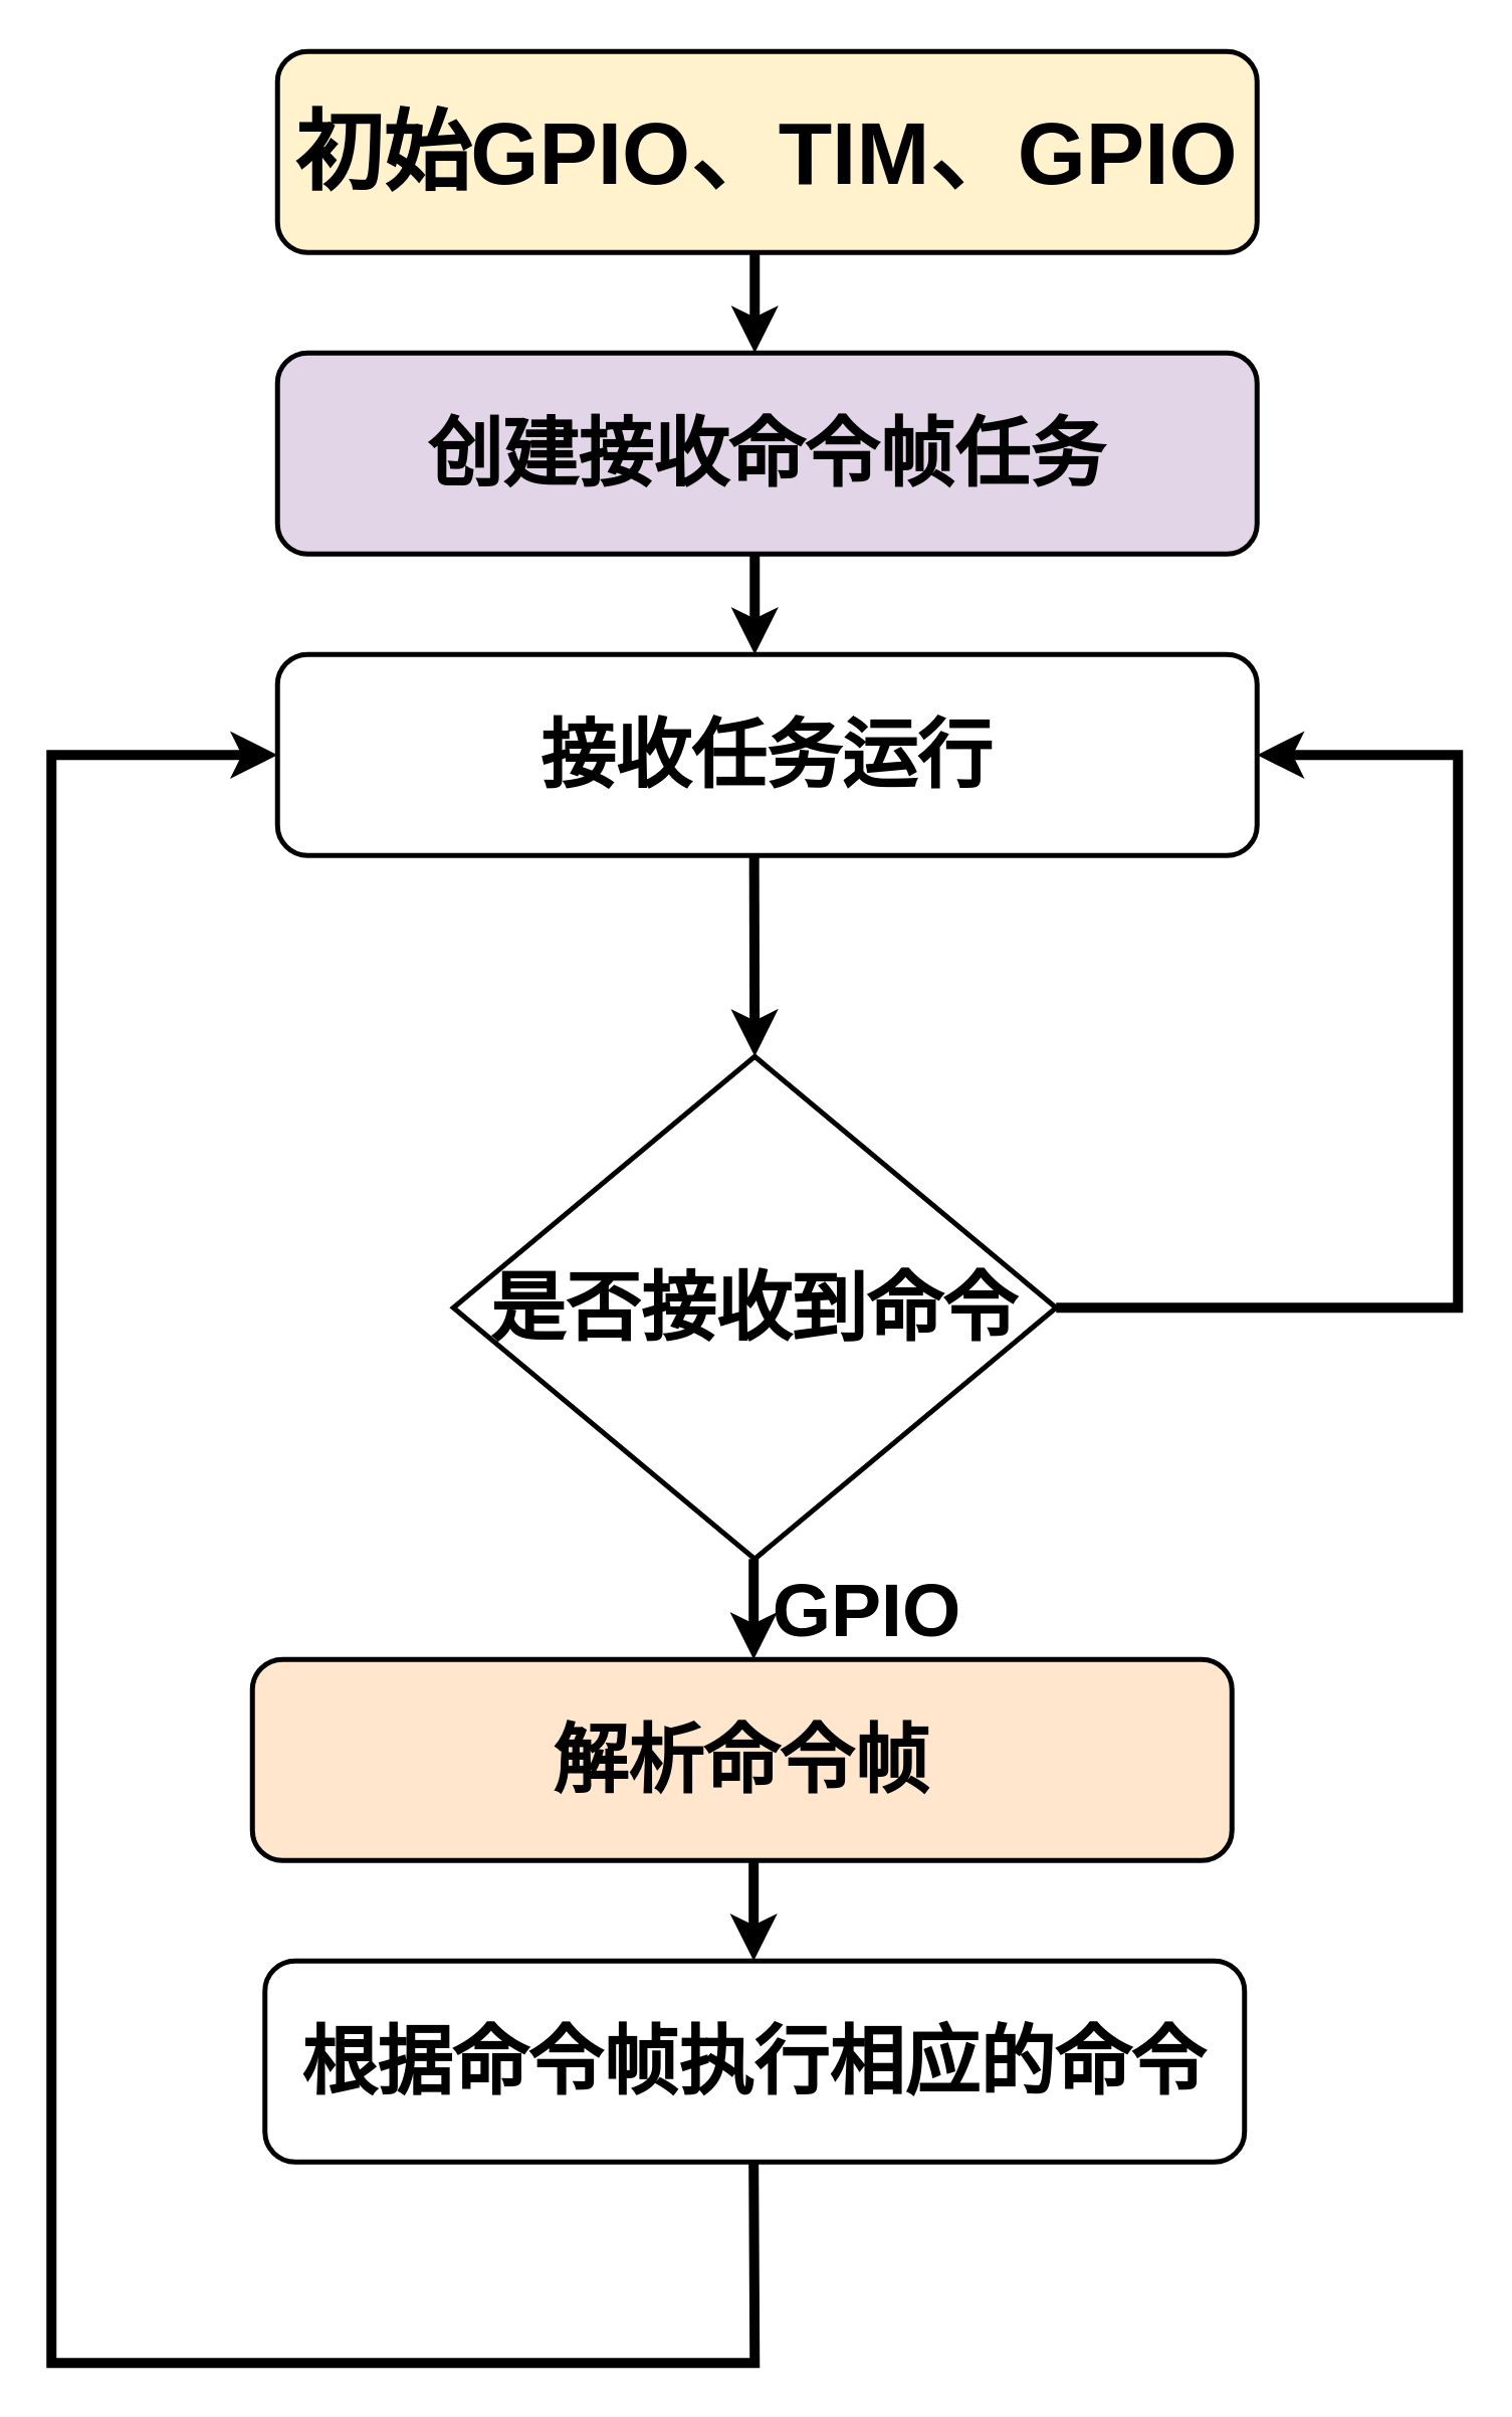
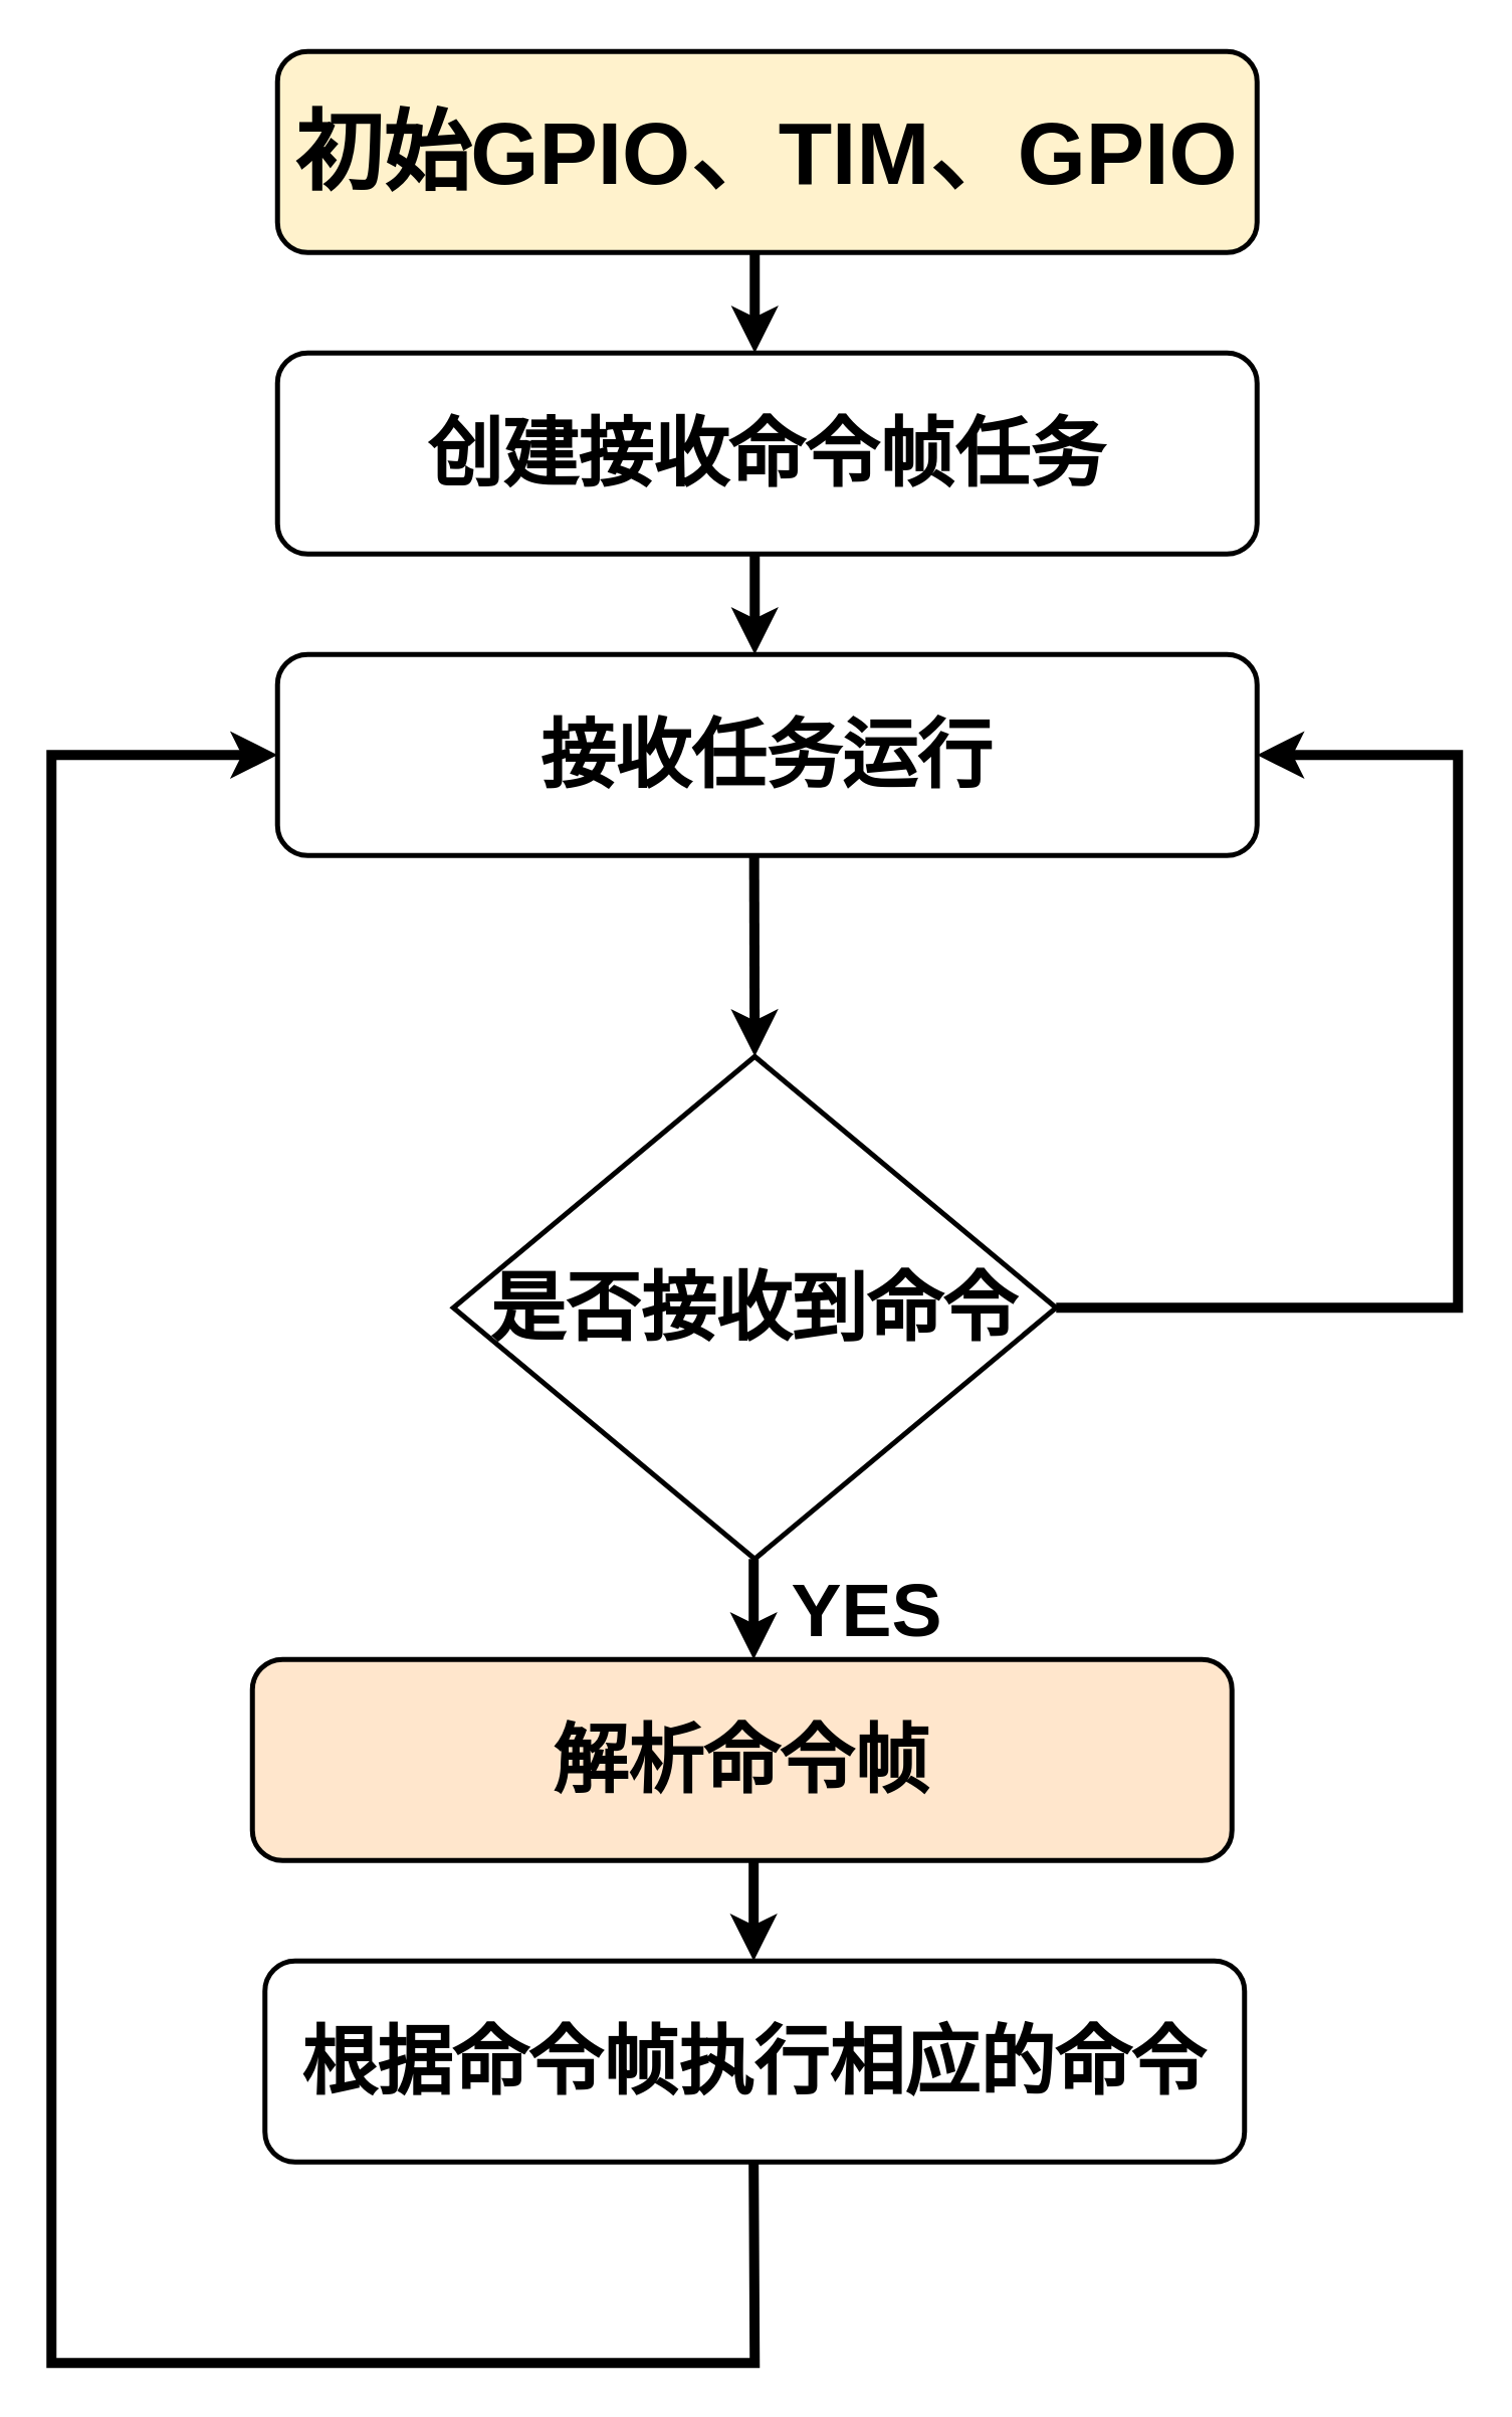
- <mxCell id="3" value="&lt;span style=&quot;font-size: 30px;&quot;&gt;&lt;b&gt;创建接收命令帧任务&lt;/b&gt;&lt;/span&gt;" style="rounded=1;whiteSpace=wrap;html=1;strokeWidth=2;fillColor=#e1d5e7;" vertex="1" parent="1"><mxGeometry x="110" y="140" width="390" height="80" as="geometry" /></mxCell>
+ <mxCell id="3" value="&lt;span style=&quot;font-size: 30px;&quot;&gt;&lt;b&gt;创建接收命令帧任务&lt;/b&gt;&lt;/span&gt;" style="rounded=1;whiteSpace=wrap;html=1;strokeWidth=2;" vertex="1" parent="1"><mxGeometry x="110" y="140" width="390" height="80" as="geometry" /></mxCell>
- <mxCell id="15" value="&lt;font style=&quot;font-size: 30px;&quot;&gt;&lt;b&gt;GPIO&lt;/b&gt;&lt;/font&gt;" style="text;html=1;align=center;verticalAlign=middle;whiteSpace=wrap;rounded=0;" vertex="1" parent="1"><mxGeometry x="300" y="620" width="90" height="40" as="geometry" /></mxCell>
+ <mxCell id="15" value="&lt;font style=&quot;font-size: 30px;&quot;&gt;&lt;b&gt;YES&lt;/b&gt;&lt;/font&gt;" style="text;html=1;align=center;verticalAlign=middle;whiteSpace=wrap;rounded=0;" vertex="1" parent="1"><mxGeometry x="300" y="620" width="90" height="40" as="geometry" /></mxCell>
